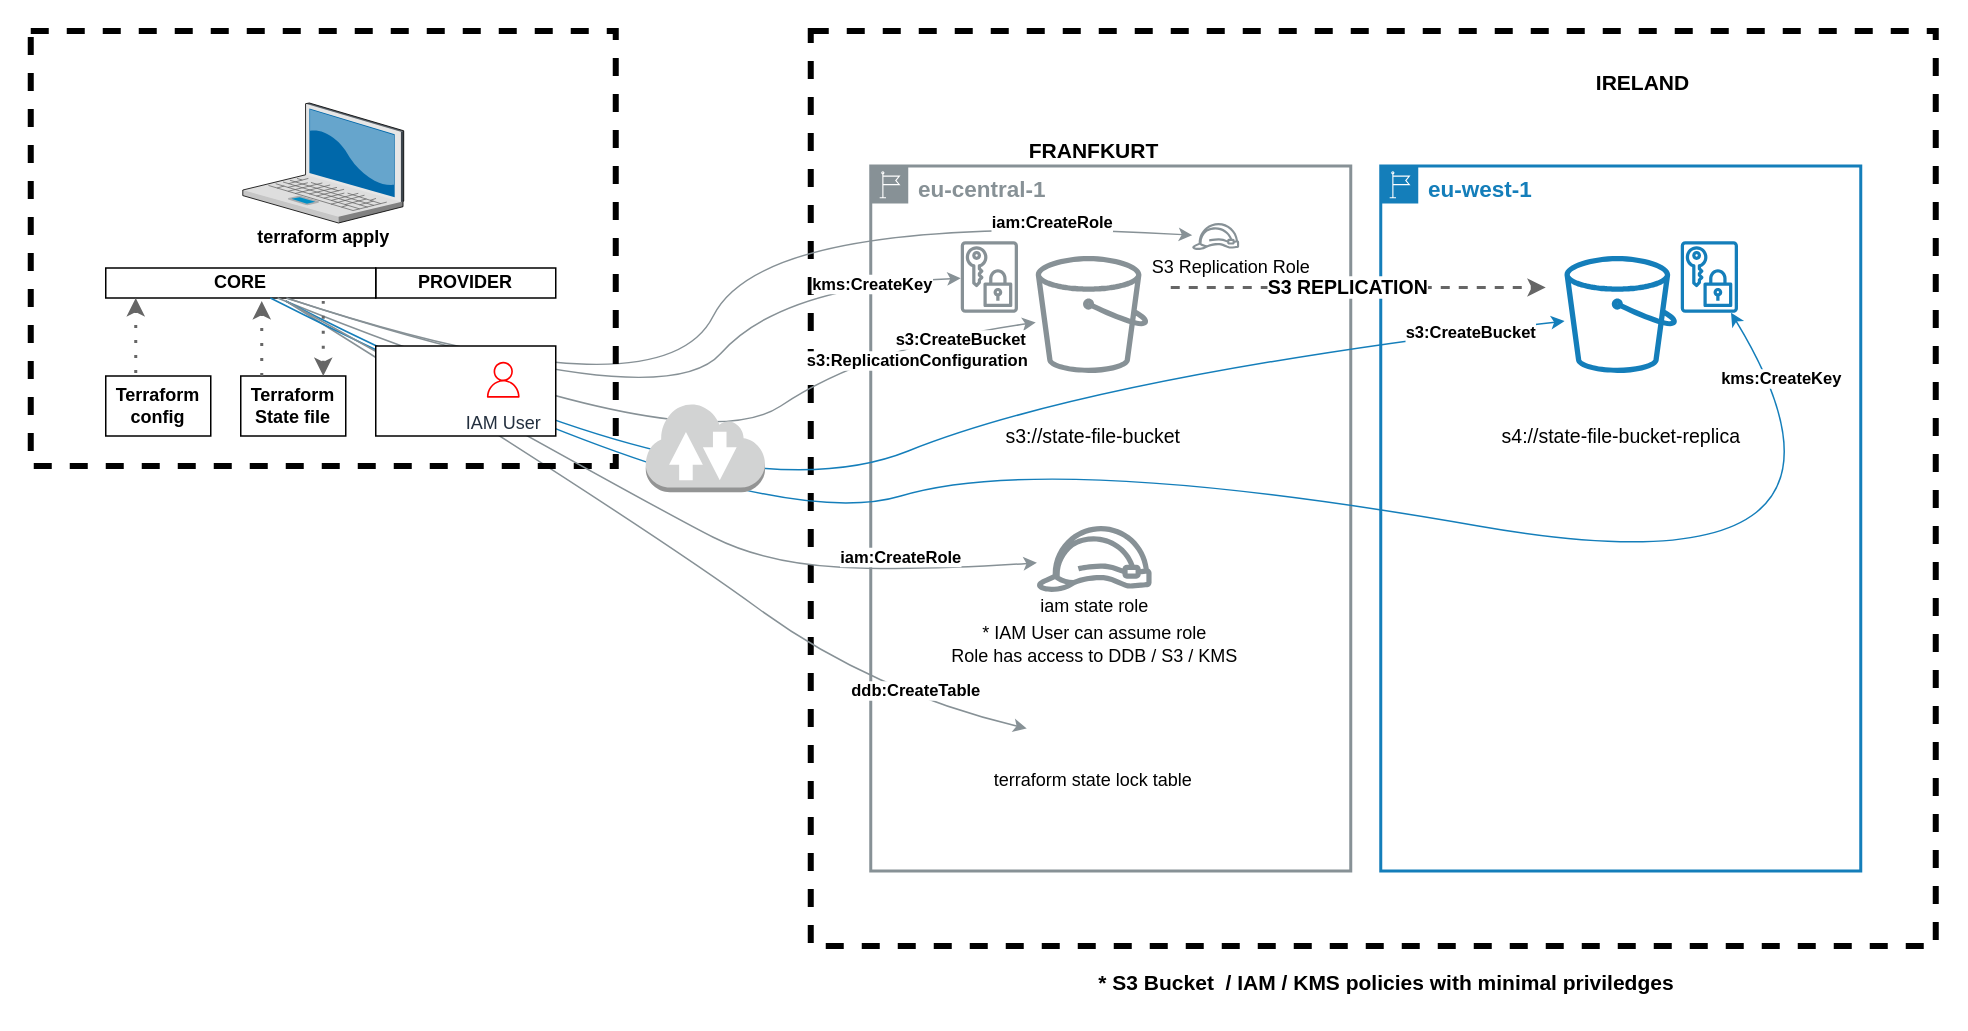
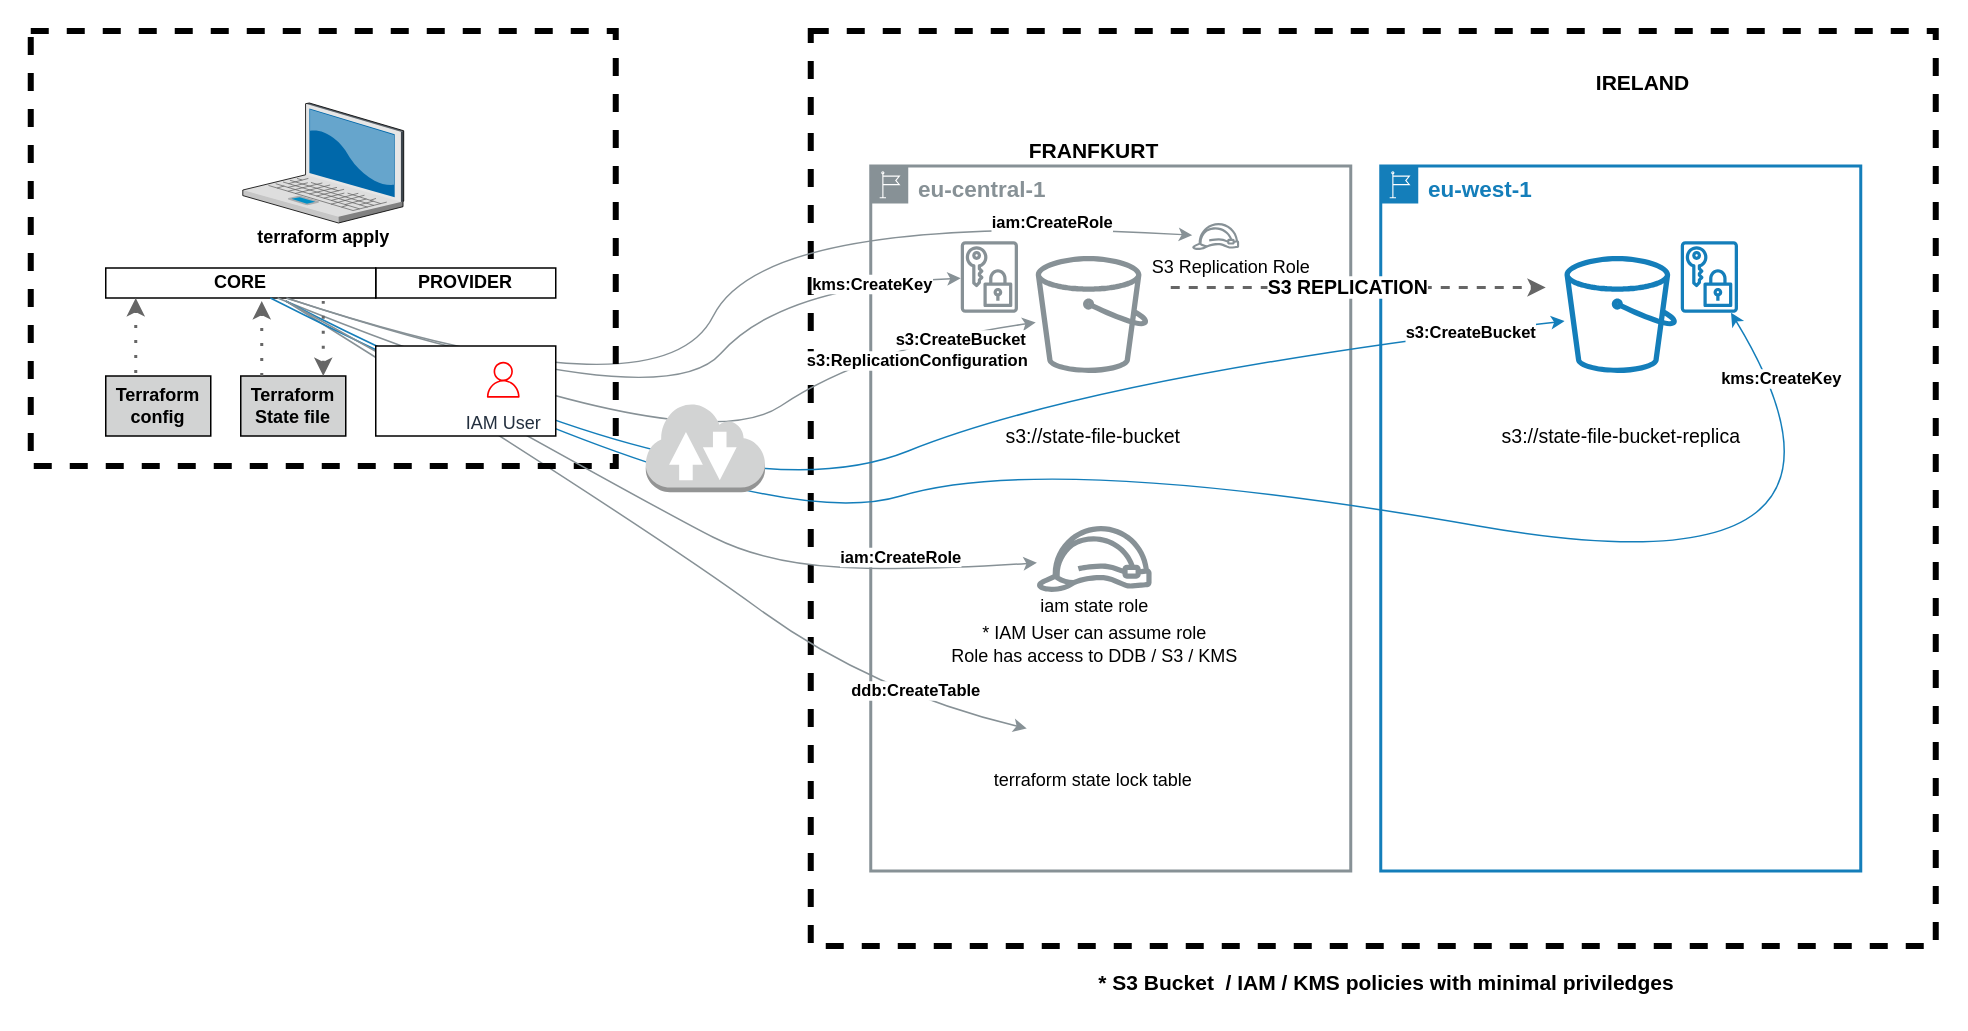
- <mxCell id="12" value="Terraform config" style="whiteSpace=wrap;html=1;fontStyle=1" parent="1" vertex="1"><mxGeometry x="70" y="250" width="70" height="40" as="geometry" /></mxCell>
+ <mxCell id="12" value="Terraform config" style="whiteSpace=wrap;html=1;fontStyle=1;fillColor=#d2d3d3;" parent="1" vertex="1"><mxGeometry x="70" y="250" width="70" height="40" as="geometry" /></mxCell>
- <mxCell id="15" value="Terraform State file" style="whiteSpace=wrap;html=1;fontStyle=1" parent="1" vertex="1"><mxGeometry x="160" y="250" width="70" height="40" as="geometry" /></mxCell>
+ <mxCell id="15" value="Terraform State file" style="whiteSpace=wrap;html=1;fontStyle=1;fillColor=#d2d3d3;" parent="1" vertex="1"><mxGeometry x="160" y="250" width="70" height="40" as="geometry" /></mxCell>
- <mxCell id="23" value="&lt;font style=&quot;font-size: 13px&quot;&gt;s4://state-file-bucket-replica&lt;/font&gt;" style="text;html=1;align=center;verticalAlign=middle;resizable=0;points=[];autosize=1;" parent="1" vertex="1"><mxGeometry x="990" y="280" width="180" height="20" as="geometry" /></mxCell>
+ <mxCell id="23" value="&lt;font style=&quot;font-size: 13px&quot;&gt;s3://state-file-bucket-replica&lt;/font&gt;" style="text;html=1;align=center;verticalAlign=middle;resizable=0;points=[];autosize=1;" parent="1" vertex="1"><mxGeometry x="990" y="280" width="180" height="20" as="geometry" /></mxCell>
